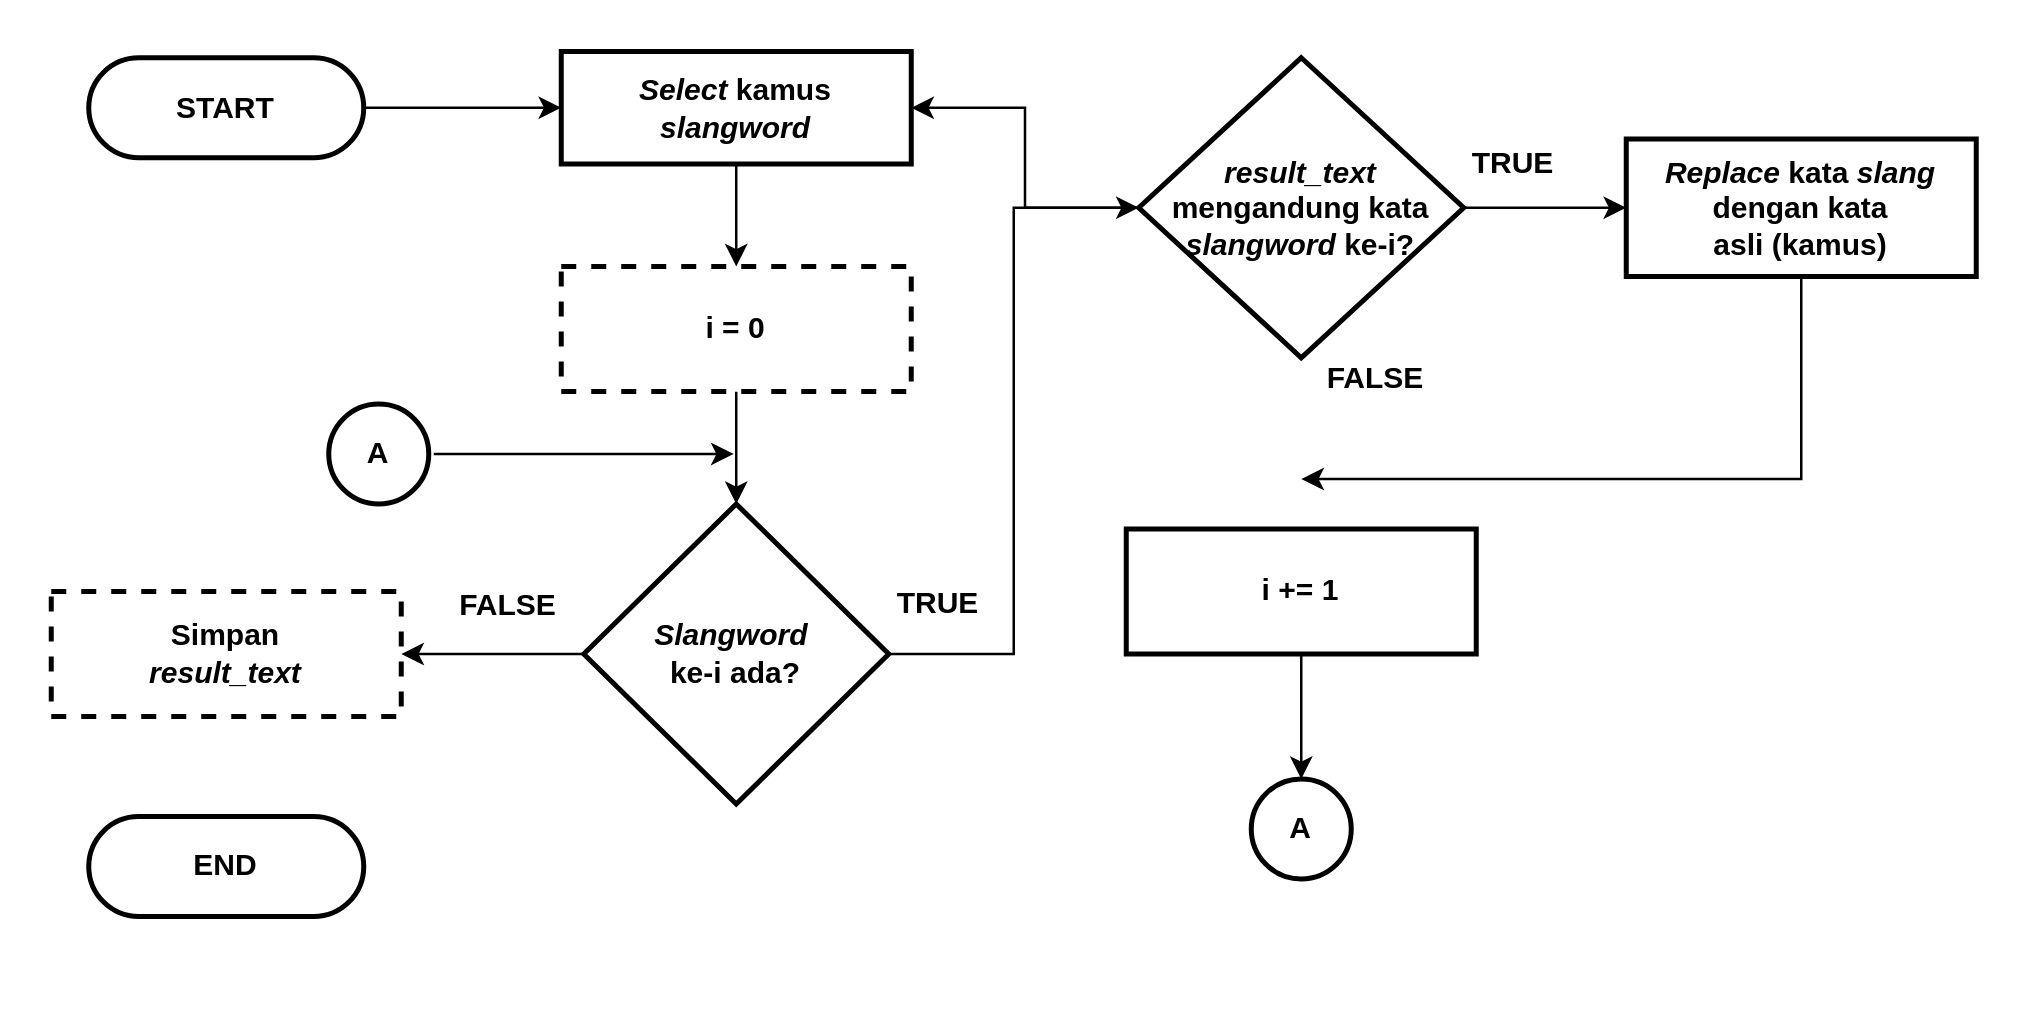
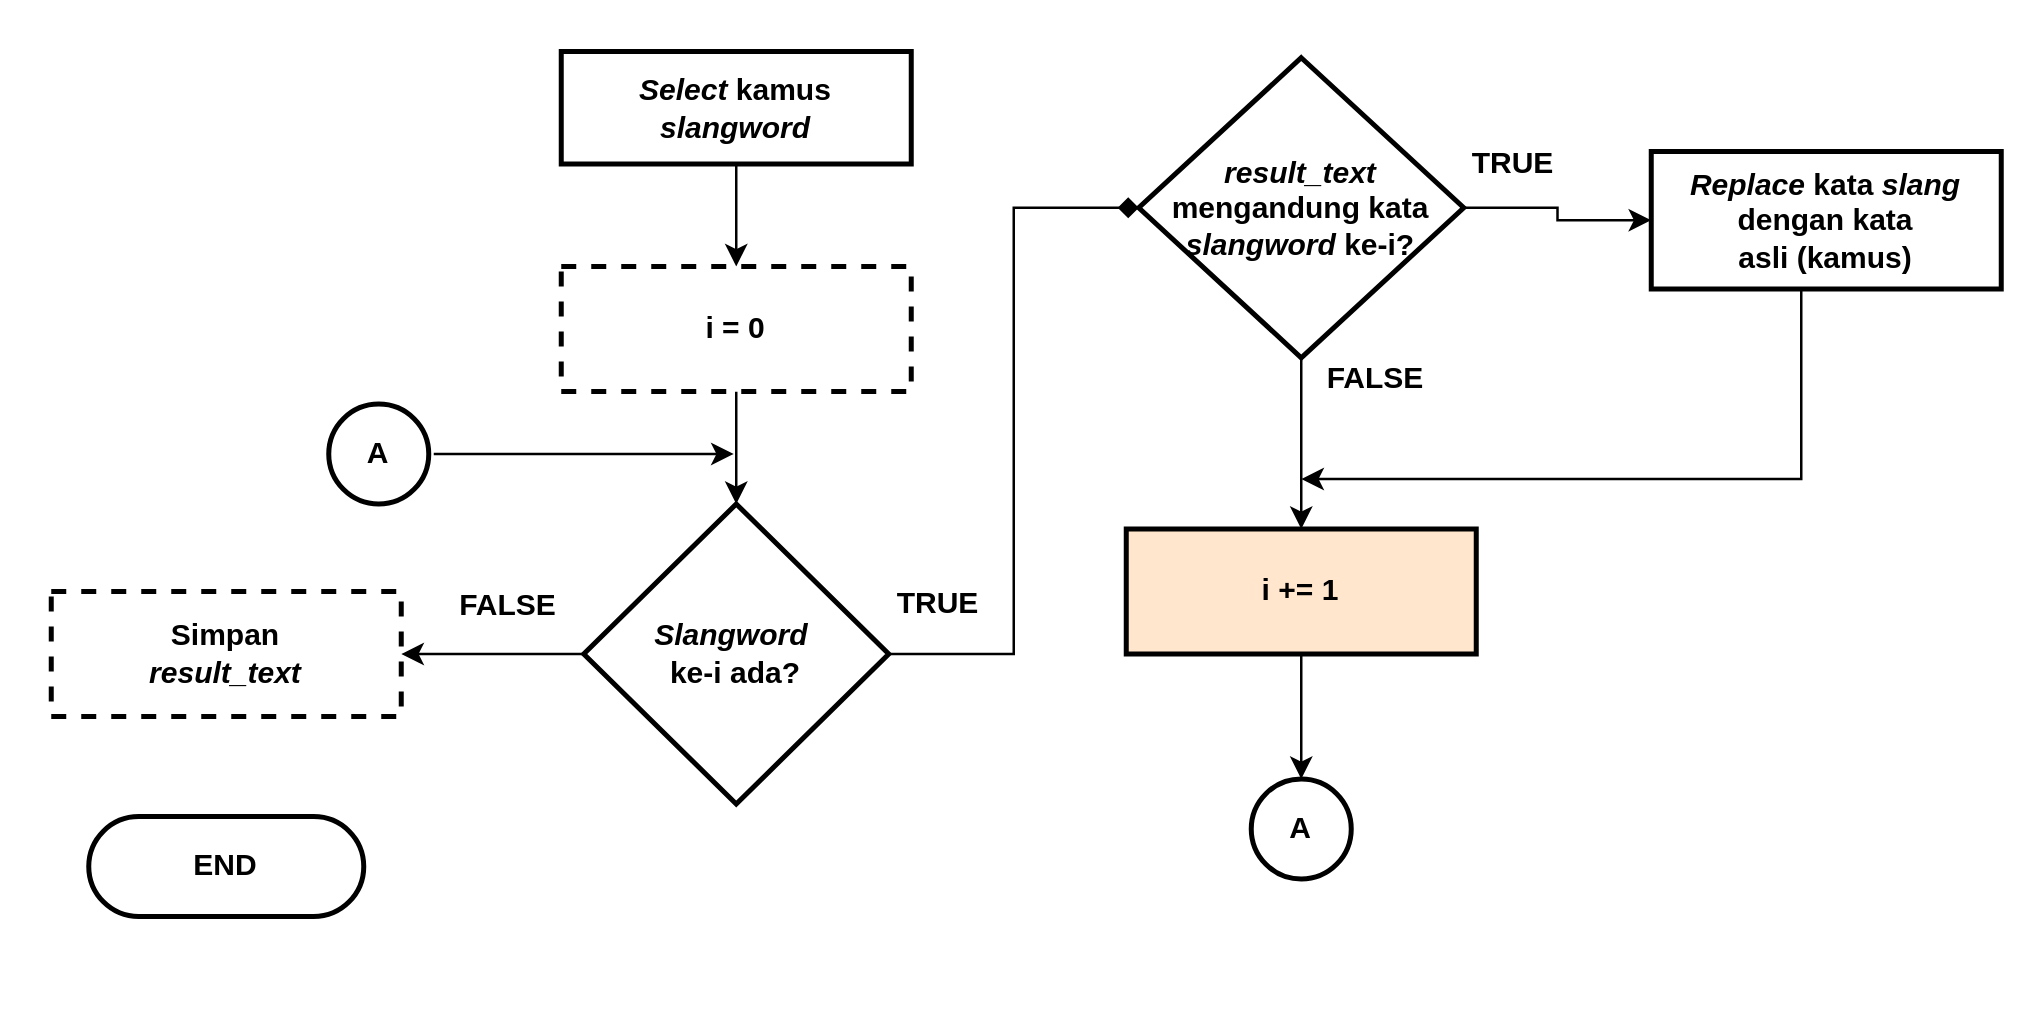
- <mxCell id="4" value="&lt;b style=&quot;font-size: 12px;&quot;&gt;START&lt;/b&gt;" style="rounded=1;whiteSpace=wrap;html=1;absoluteArcSize=1;arcSize=140;strokeWidth=2;fontSize=12;" vertex="1" parent="1"><mxGeometry x="35" y="22.5" width="110" height="40" as="geometry" /></mxCell>
- <mxCell id="3" style="edgeStyle=orthogonalEdgeStyle;rounded=0;orthogonalLoop=1;jettySize=auto;html=1;entryX=0;entryY=0.5;entryDx=0;entryDy=0;" edge="1" parent="1" source="4" target="7"><mxGeometry relative="1" as="geometry" /></mxCell>
- <mxCell id="15" style="edgeStyle=orthogonalEdgeStyle;rounded=0;orthogonalLoop=1;jettySize=auto;html=1;" edge="1" parent="1" source="16" target="7"><mxGeometry relative="1" as="geometry" /></mxCell>
+ <mxCell id="15" style="edgeStyle=orthogonalEdgeStyle;rounded=0;orthogonalLoop=1;jettySize=auto;html=1;" edge="1" parent="1" source="16" target="20"><mxGeometry relative="1" as="geometry" /></mxCell>
- <mxCell id="11" style="edgeStyle=orthogonalEdgeStyle;rounded=0;orthogonalLoop=1;jettySize=auto;html=1;entryX=0;entryY=0.5;entryDx=0;entryDy=0;entryPerimeter=0;" edge="1" parent="1" source="12" target="16"><mxGeometry relative="1" as="geometry" /></mxCell>
+ <mxCell id="11" style="edgeStyle=orthogonalEdgeStyle;rounded=0;orthogonalLoop=1;jettySize=auto;html=1;entryX=0;entryY=0.5;entryDx=0;entryDy=0;entryPerimeter=0;endArrow=diamond;" edge="1" parent="1" source="12" target="16"><mxGeometry relative="1" as="geometry" /></mxCell>
- <mxCell id="22" value="&lt;font face=&quot;helvetica&quot;&gt;&lt;b&gt;&lt;i&gt;Replace &lt;/i&gt;kata &lt;i&gt;slang &lt;/i&gt;dengan kata asli&amp;nbsp;(kamus)&lt;br&gt;&lt;/b&gt;&lt;/font&gt;" style="rounded=1;whiteSpace=wrap;html=1;absoluteArcSize=1;arcSize=0;strokeWidth=2;fontSize=12;" vertex="1" parent="1"><mxGeometry x="650" y="55" width="140" height="55" as="geometry" /></mxCell>
+ <mxCell id="22" value="&lt;font face=&quot;helvetica&quot;&gt;&lt;b&gt;&lt;i&gt;Replace &lt;/i&gt;kata &lt;i&gt;slang &lt;/i&gt;dengan kata asli&amp;nbsp;(kamus)&lt;br&gt;&lt;/b&gt;&lt;/font&gt;" style="rounded=1;whiteSpace=wrap;html=1;absoluteArcSize=1;arcSize=0;strokeWidth=2;fontSize=12;" vertex="1" parent="1"><mxGeometry x="660" y="60" width="140" height="55" as="geometry" /></mxCell>
- <mxCell id="20" value="&lt;font face=&quot;helvetica&quot;&gt;&lt;b&gt;i += 1&lt;br&gt;&lt;/b&gt;&lt;/font&gt;" style="rounded=1;whiteSpace=wrap;html=1;absoluteArcSize=1;arcSize=0;strokeWidth=2;fontSize=12;" vertex="1" parent="1"><mxGeometry x="450" y="211" width="140" height="50" as="geometry" /></mxCell>
+ <mxCell id="20" value="&lt;font face=&quot;helvetica&quot;&gt;&lt;b&gt;i += 1&lt;br&gt;&lt;/b&gt;&lt;/font&gt;" style="rounded=1;whiteSpace=wrap;html=1;absoluteArcSize=1;arcSize=0;strokeWidth=2;fontSize=12;fillColor=#ffe6cc;" vertex="1" parent="1"><mxGeometry x="450" y="211" width="140" height="50" as="geometry" /></mxCell>
